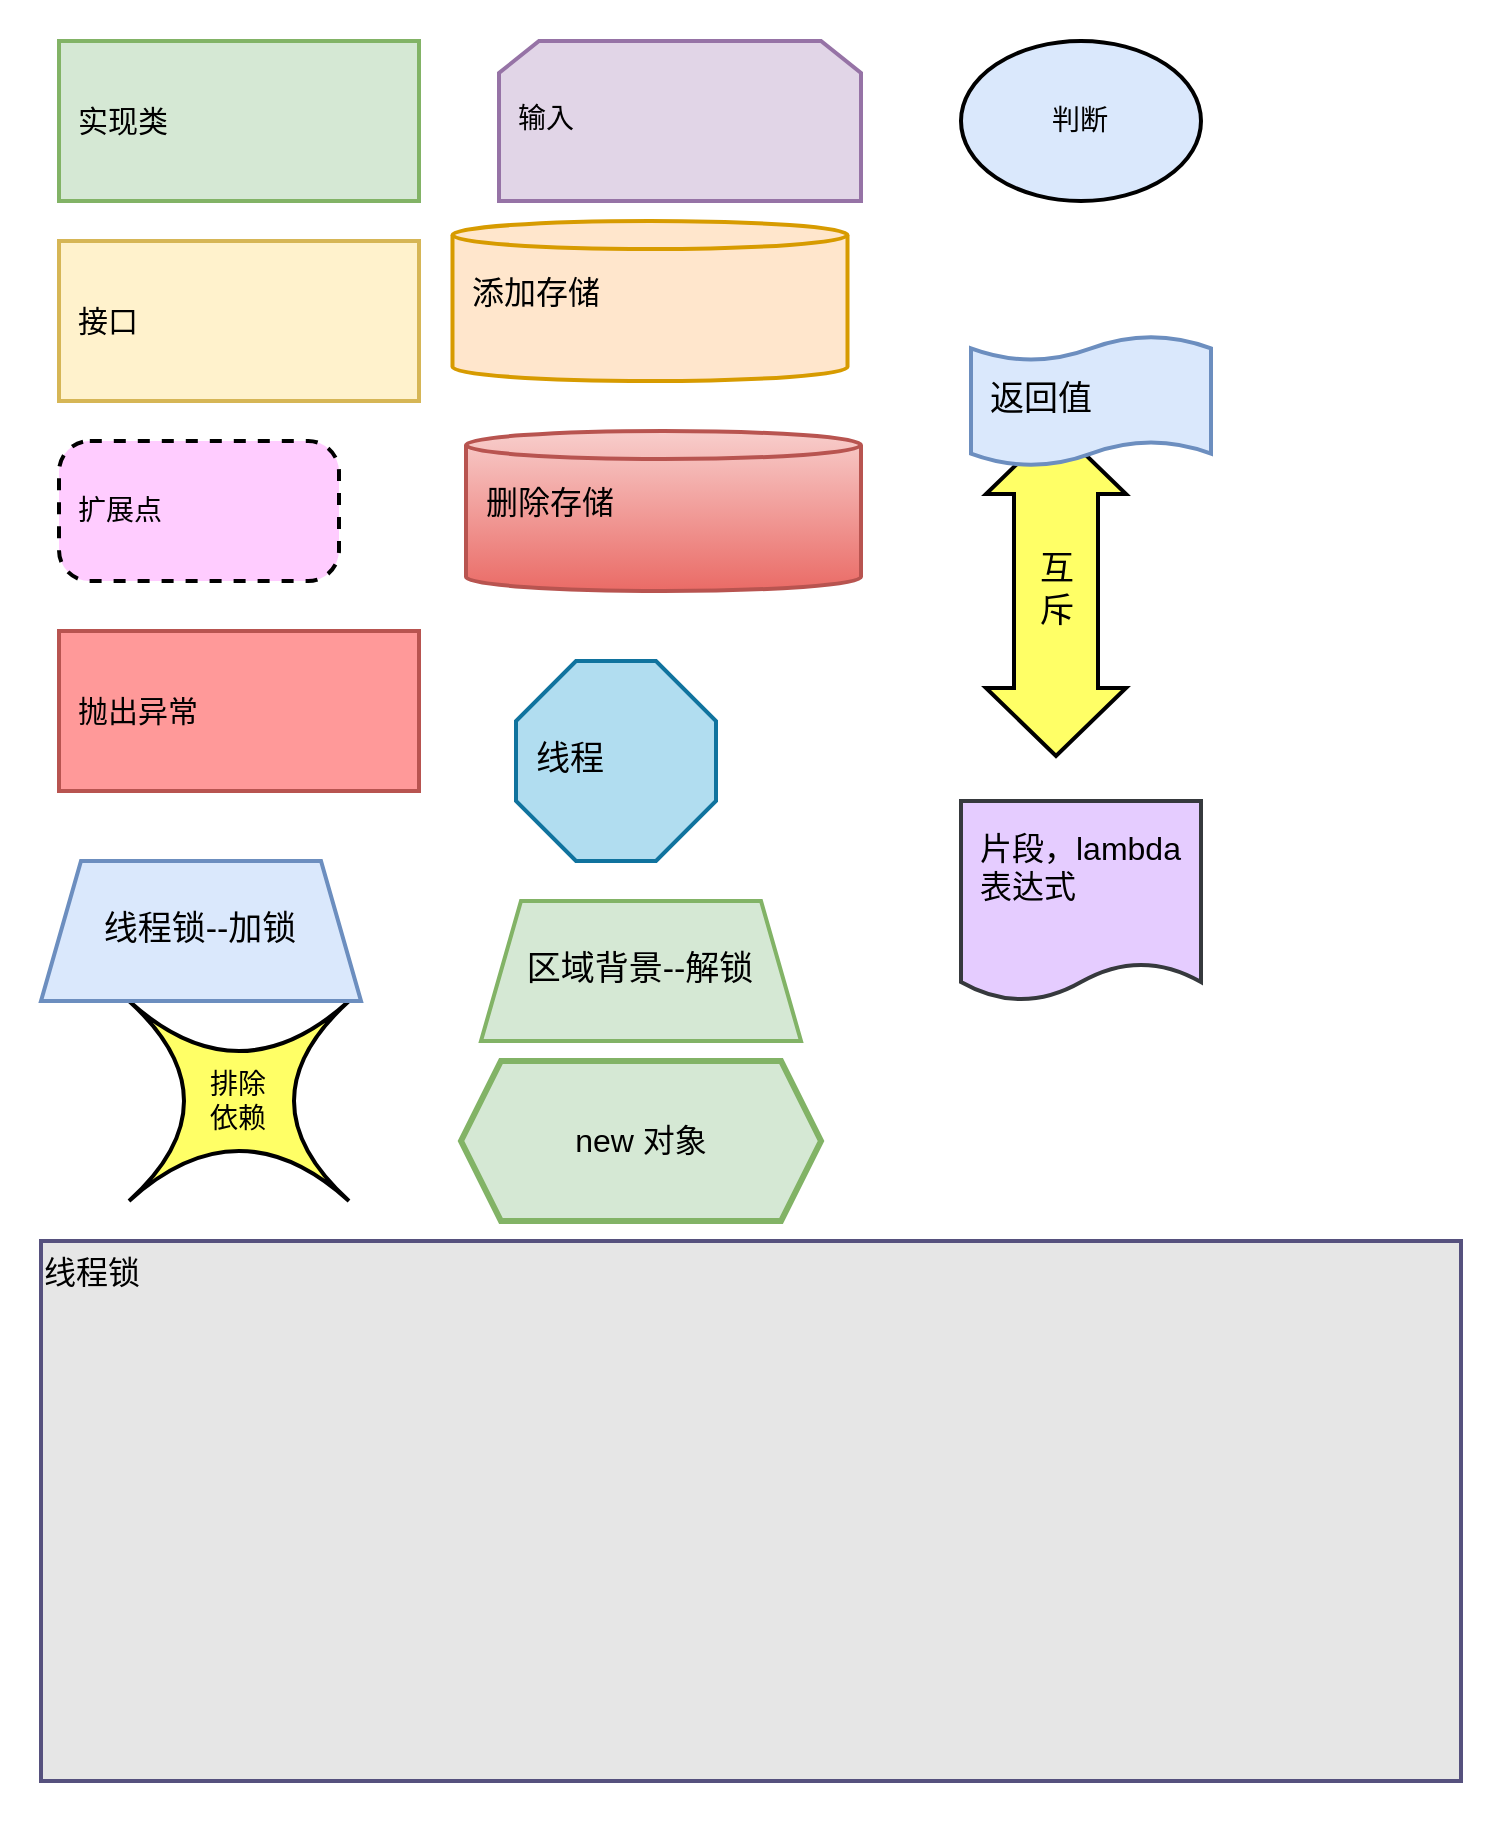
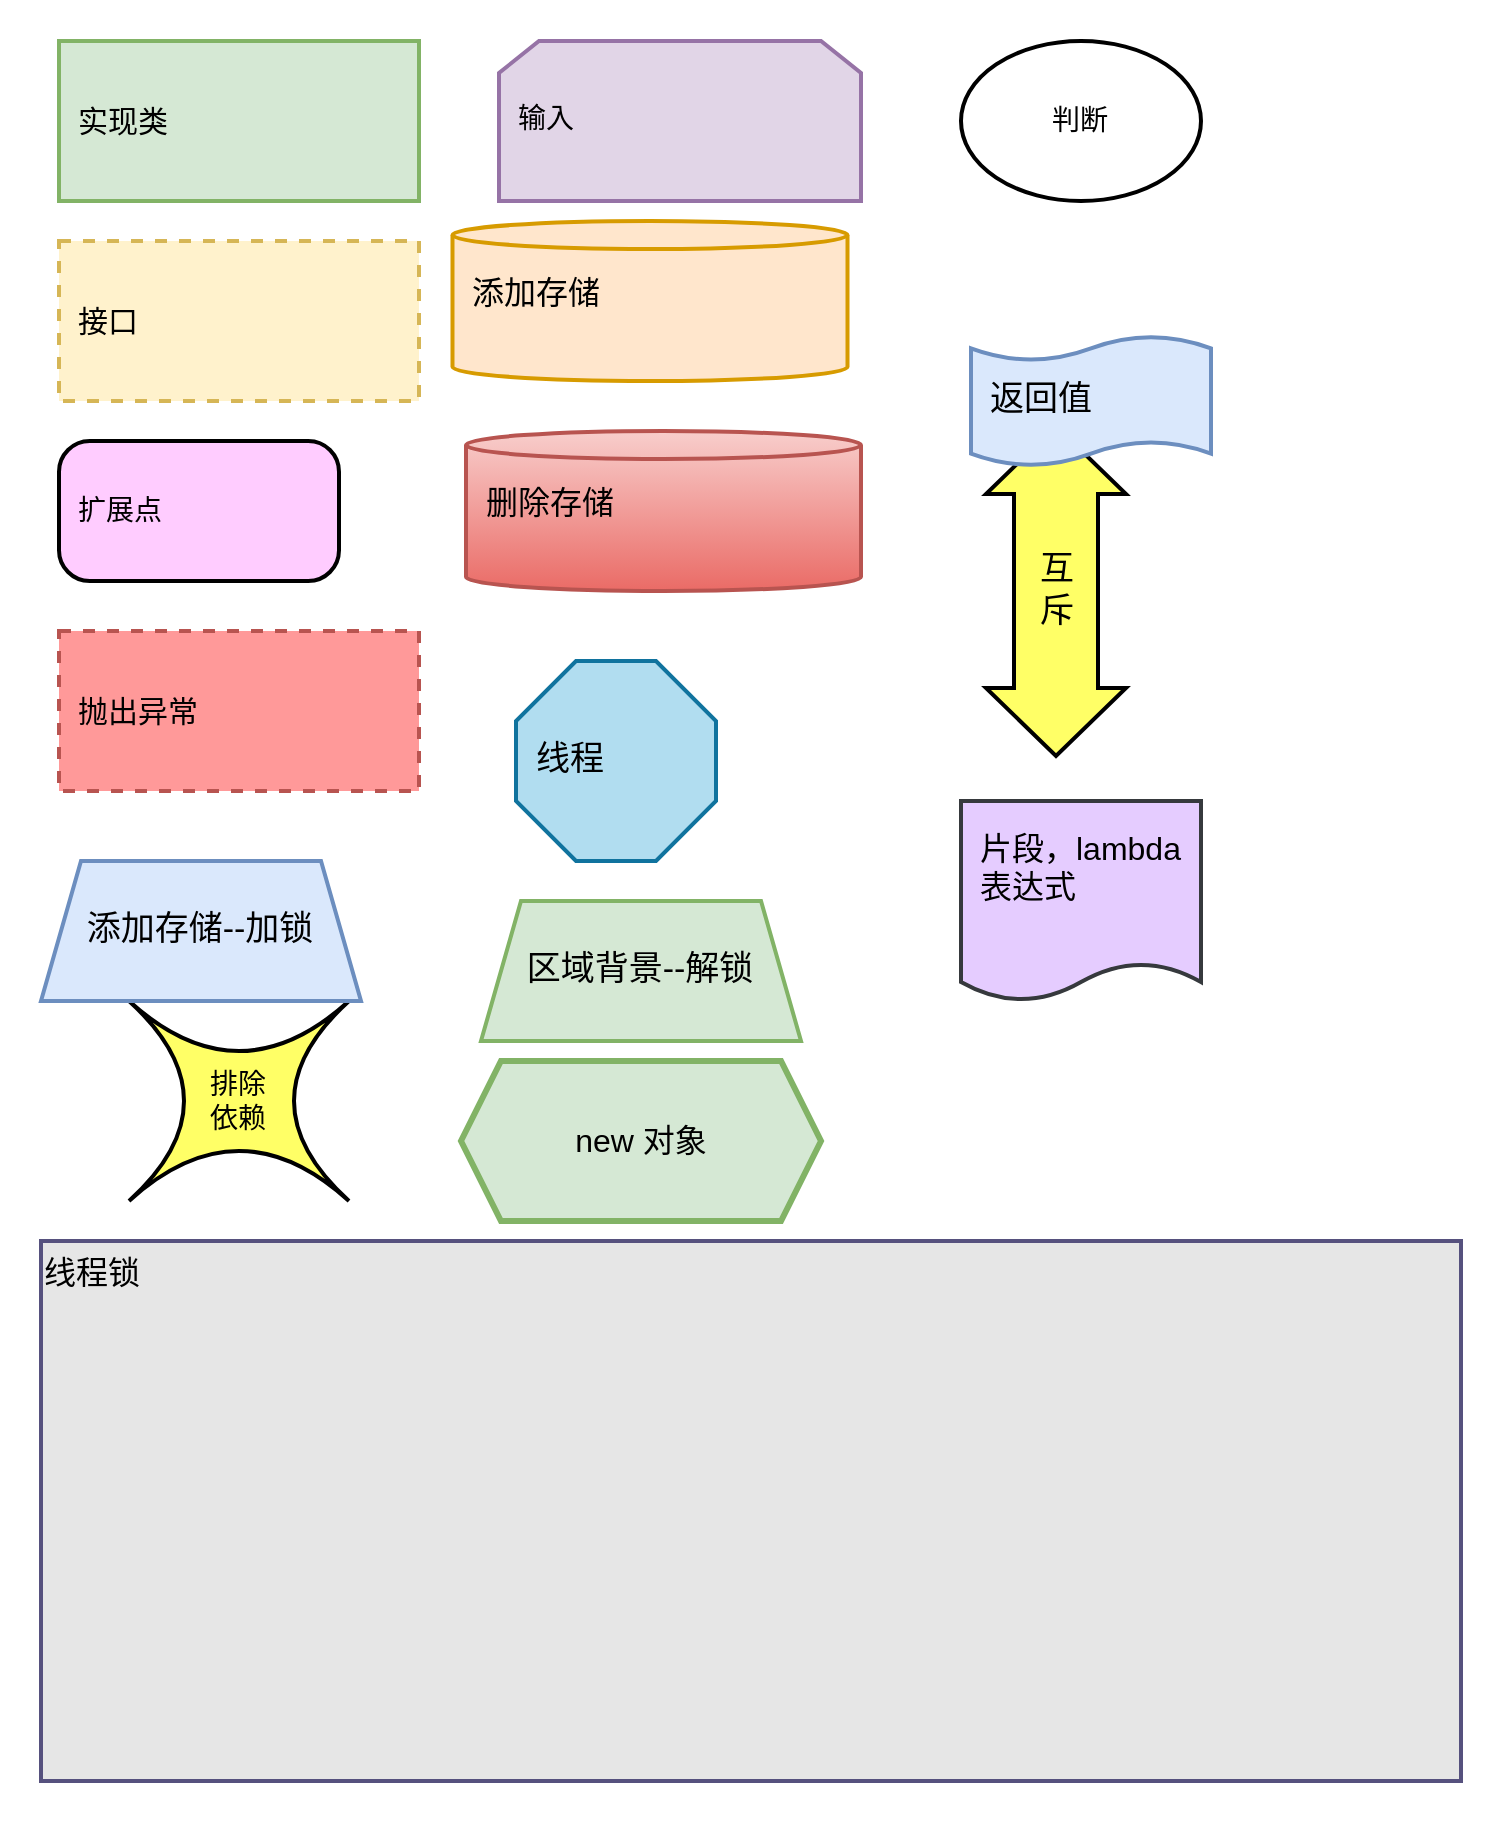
- <mxCell id="6" value="判断" style="ellipse;whiteSpace=wrap;html=1;strokeWidth=2;fontSize=14;fillColor=#dae8fc;" parent="1" vertex="1"><mxGeometry x="480" y="20" width="120" height="80" as="geometry" /></mxCell>
+ <mxCell id="6" value="判断" style="ellipse;whiteSpace=wrap;html=1;strokeWidth=2;fontSize=14;" parent="1" vertex="1"><mxGeometry x="480" y="20" width="120" height="80" as="geometry" /></mxCell>
- <mxCell id="5" value="&lt;p style=&quot;color: rgb(255 , 255 , 255) ; text-indent: 0in ; line-height: normal ; margin: 0pt 0in ; word-break: normal ; font-size: 15px&quot;&gt;&lt;/p&gt;&lt;span style=&quot;color: black ; font-family: &amp;#34;dengxian&amp;#34; ; font-size: 15px ; text-indent: 0in&quot;&gt;接口&lt;br&gt;&lt;/span&gt;" style="rounded=0;whiteSpace=wrap;html=1;strokeWidth=2;align=left;fillColor=#fff2cc;spacing=10;strokeColor=#d6b656;" parent="1" vertex="1"><mxGeometry x="29" y="120" width="180" height="80" as="geometry" /></mxCell>
+ <mxCell id="5" value="&lt;p style=&quot;color: rgb(255 , 255 , 255) ; text-indent: 0in ; line-height: normal ; margin: 0pt 0in ; word-break: normal ; font-size: 15px&quot;&gt;&lt;/p&gt;&lt;span style=&quot;color: black ; font-family: &amp;#34;dengxian&amp;#34; ; font-size: 15px ; text-indent: 0in&quot;&gt;接口&lt;br&gt;&lt;/span&gt;" style="rounded=0;whiteSpace=wrap;html=1;strokeWidth=2;align=left;fillColor=#fff2cc;spacing=10;strokeColor=#d6b656;dashed=1;" parent="1" vertex="1"><mxGeometry x="29" y="120" width="180" height="80" as="geometry" /></mxCell>
- <mxCell id="7" value="扩展点" style="rounded=1;whiteSpace=wrap;html=1;fontSize=14;strokeWidth=2;arcSize=22;align=left;spacing=10;fillColor=#FFCCFF;dashed=1;" parent="1" vertex="1"><mxGeometry x="29" y="220" width="140" height="70" as="geometry" /></mxCell>
+ <mxCell id="7" value="扩展点" style="rounded=1;whiteSpace=wrap;html=1;fontSize=14;strokeWidth=2;arcSize=22;align=left;spacing=10;fillColor=#FFCCFF;" parent="1" vertex="1"><mxGeometry x="29" y="220" width="140" height="70" as="geometry" /></mxCell>
- <mxCell id="10" value="&lt;p style=&quot;color: rgb(255 , 255 , 255) ; text-indent: 0in ; line-height: normal ; margin: 0pt 0in ; word-break: normal ; font-size: 15px&quot;&gt;&lt;/p&gt;&lt;span style=&quot;color: black ; font-family: &amp;#34;dengxian&amp;#34; ; font-size: 15px ; text-indent: 0in&quot;&gt;抛出异常&lt;br&gt;&lt;/span&gt;" style="rounded=0;whiteSpace=wrap;html=1;strokeWidth=2;align=left;spacing=10;strokeColor=#b85450;fillColor=#FF9999;" parent="1" vertex="1"><mxGeometry x="29" y="315" width="180" height="80" as="geometry" /></mxCell>
+ <mxCell id="10" value="&lt;p style=&quot;color: rgb(255 , 255 , 255) ; text-indent: 0in ; line-height: normal ; margin: 0pt 0in ; word-break: normal ; font-size: 15px&quot;&gt;&lt;/p&gt;&lt;span style=&quot;color: black ; font-family: &amp;#34;dengxian&amp;#34; ; font-size: 15px ; text-indent: 0in&quot;&gt;抛出异常&lt;br&gt;&lt;/span&gt;" style="rounded=0;whiteSpace=wrap;html=1;strokeWidth=2;align=left;spacing=10;strokeColor=#b85450;fillColor=#FF9999;dashed=1;" parent="1" vertex="1"><mxGeometry x="29" y="315" width="180" height="80" as="geometry" /></mxCell>
- <mxCell id="11" value="线程锁--加锁" style="shape=trapezoid;perimeter=trapezoidPerimeter;whiteSpace=wrap;html=1;fixedSize=1;fontSize=17;strokeColor=#6c8ebf;strokeWidth=2;fillColor=#dae8fc;" parent="1" vertex="1"><mxGeometry x="20" y="430" width="160" height="70" as="geometry" /></mxCell>
+ <mxCell id="11" value="添加存储--加锁" style="shape=trapezoid;perimeter=trapezoidPerimeter;whiteSpace=wrap;html=1;fixedSize=1;fontSize=17;strokeColor=#6c8ebf;strokeWidth=2;fillColor=#dae8fc;" parent="1" vertex="1"><mxGeometry x="20" y="430" width="160" height="70" as="geometry" /></mxCell>
